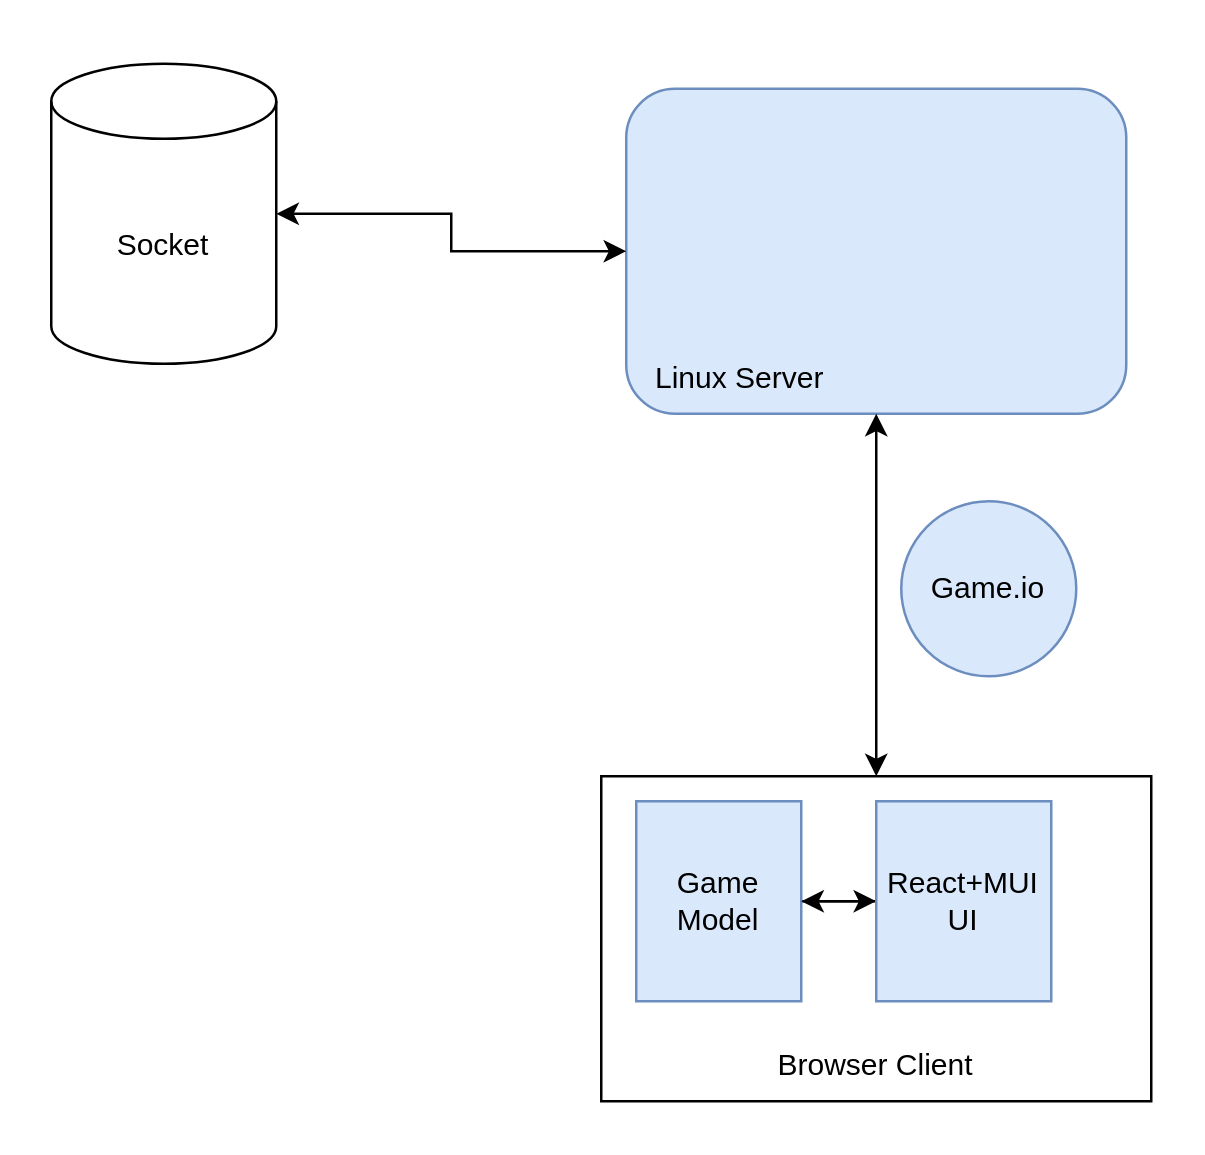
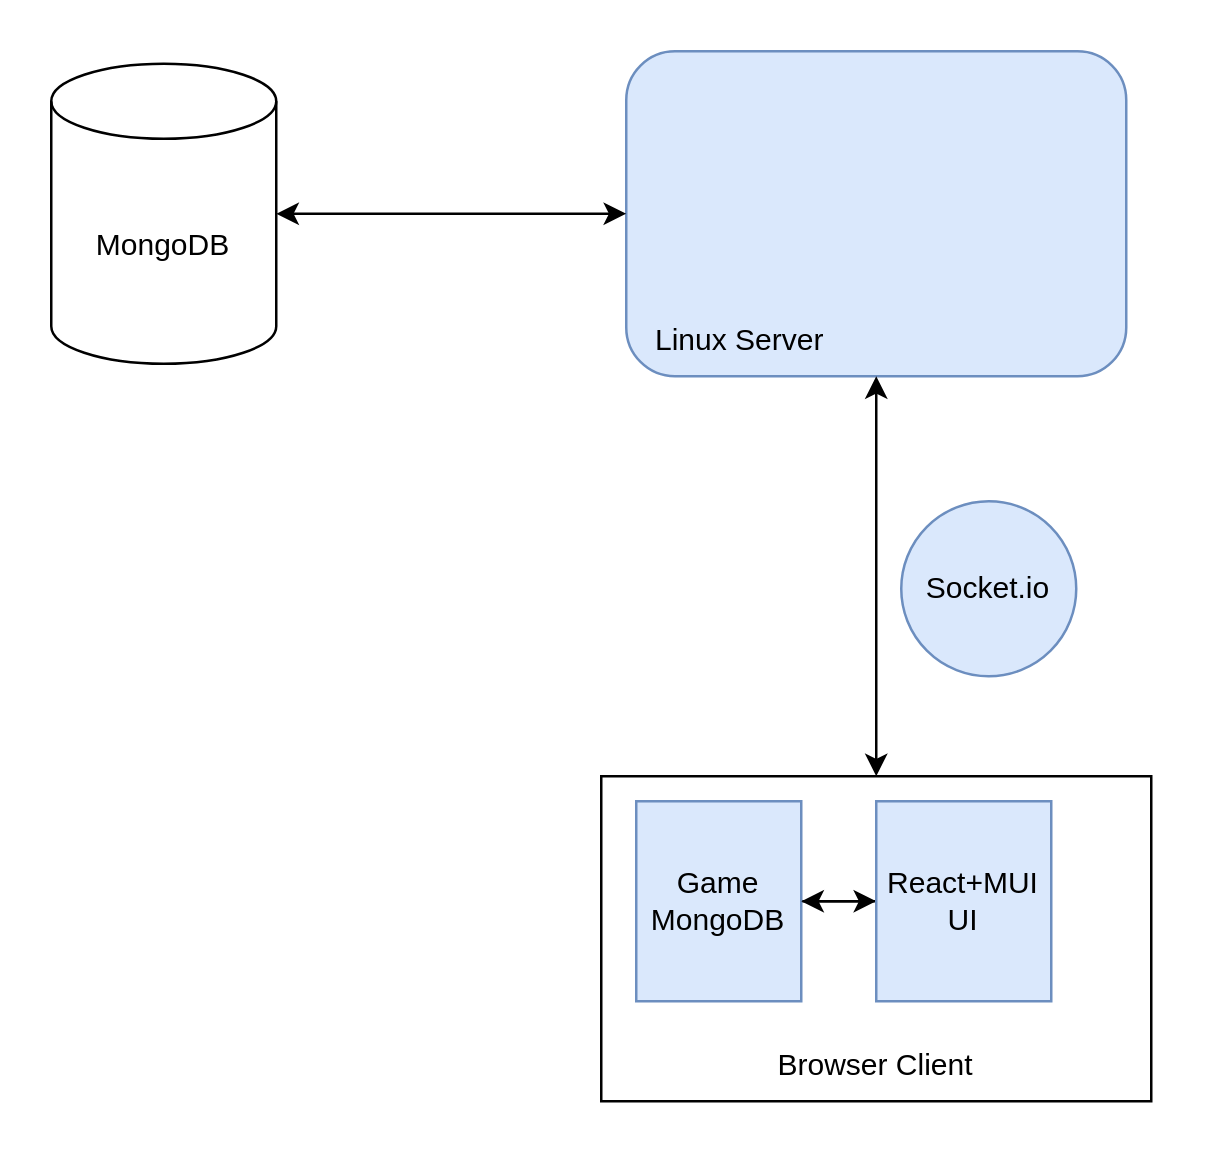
- <mxCell id="11" value="Socket" style="shape=cylinder3;whiteSpace=wrap;html=1;boundedLbl=1;backgroundOutline=1;size=15;" vertex="1" parent="1"><mxGeometry x="20" y="25" width="90" height="120" as="geometry" /></mxCell>
+ <mxCell id="11" value="MongoDB" style="shape=cylinder3;whiteSpace=wrap;html=1;boundedLbl=1;backgroundOutline=1;size=15;" vertex="1" parent="1"><mxGeometry x="20" y="25" width="90" height="120" as="geometry" /></mxCell>
- <mxCell id="2" value="&lt;br&gt;&lt;br&gt;&lt;br&gt;&lt;br&gt;&lt;br&gt;&amp;nbsp; &amp;nbsp; &amp;nbsp; &amp;nbsp;&lt;br&gt;&lt;br&gt;&amp;nbsp; &amp;nbsp;Linux Server" style="rounded=1;whiteSpace=wrap;html=1;align=left;fillColor=#dae8fc;strokeColor=#6c8ebf;" vertex="1" parent="1"><mxGeometry x="250" y="35" width="200" height="130" as="geometry" /></mxCell>
+ <mxCell id="2" value="&lt;br&gt;&lt;br&gt;&lt;br&gt;&lt;br&gt;&lt;br&gt;&amp;nbsp; &amp;nbsp; &amp;nbsp; &amp;nbsp;&lt;br&gt;&lt;br&gt;&amp;nbsp; &amp;nbsp;Linux Server" style="rounded=1;whiteSpace=wrap;html=1;align=left;fillColor=#dae8fc;strokeColor=#6c8ebf;" vertex="1" parent="1"><mxGeometry x="250" y="20" width="200" height="130" as="geometry" /></mxCell>
- <mxCell id="3" value="Game.io" style="ellipse;whiteSpace=wrap;html=1;aspect=fixed;fillColor=#dae8fc;strokeColor=#6c8ebf;" vertex="1" parent="1"><mxGeometry x="360" y="200" width="70" height="70" as="geometry" /></mxCell>
+ <mxCell id="3" value="Socket.io" style="ellipse;whiteSpace=wrap;html=1;aspect=fixed;fillColor=#dae8fc;strokeColor=#6c8ebf;" vertex="1" parent="1"><mxGeometry x="360" y="200" width="70" height="70" as="geometry" /></mxCell>
- <mxCell id="7" value="Game&lt;br&gt;Model" style="rounded=0;whiteSpace=wrap;html=1;fillColor=#dae8fc;strokeColor=#6c8ebf;" vertex="1" parent="1"><mxGeometry x="254" y="320" width="66" height="80" as="geometry" /></mxCell>
+ <mxCell id="7" value="Game&lt;br&gt;MongoDB" style="rounded=0;whiteSpace=wrap;html=1;fillColor=#dae8fc;strokeColor=#6c8ebf;" vertex="1" parent="1"><mxGeometry x="254" y="320" width="66" height="80" as="geometry" /></mxCell>
